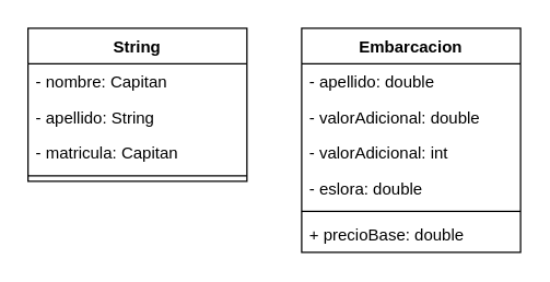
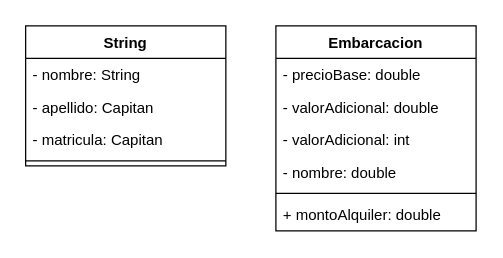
- <mxCell id="3" value="- nombre: Capitan" style="text;strokeColor=none;fillColor=none;align=left;verticalAlign=top;spacingLeft=4;spacingRight=4;overflow=hidden;rotatable=0;points=[[0,0.5],[1,0.5]];portConstraint=eastwest;" vertex="1" parent="2"><mxGeometry y="26" width="160" height="26" as="geometry" /></mxCell>
+ <mxCell id="3" value="- nombre: String" style="text;strokeColor=none;fillColor=none;align=left;verticalAlign=top;spacingLeft=4;spacingRight=4;overflow=hidden;rotatable=0;points=[[0,0.5],[1,0.5]];portConstraint=eastwest;" vertex="1" parent="2"><mxGeometry y="26" width="160" height="26" as="geometry" /></mxCell>
- <mxCell id="8" value="- apellido: double" style="text;strokeColor=none;fillColor=none;align=left;verticalAlign=top;spacingLeft=4;spacingRight=4;overflow=hidden;rotatable=0;points=[[0,0.5],[1,0.5]];portConstraint=eastwest;" vertex="1" parent="7"><mxGeometry y="26" width="160" height="26" as="geometry" /></mxCell>
+ <mxCell id="8" value="- precioBase: double" style="text;strokeColor=none;fillColor=none;align=left;verticalAlign=top;spacingLeft=4;spacingRight=4;overflow=hidden;rotatable=0;points=[[0,0.5],[1,0.5]];portConstraint=eastwest;" vertex="1" parent="7"><mxGeometry y="26" width="160" height="26" as="geometry" /></mxCell>
- <mxCell id="4" value="- apellido: String" style="text;strokeColor=none;fillColor=none;align=left;verticalAlign=top;spacingLeft=4;spacingRight=4;overflow=hidden;rotatable=0;points=[[0,0.5],[1,0.5]];portConstraint=eastwest;" vertex="1" parent="2"><mxGeometry y="52" width="160" height="26" as="geometry" /></mxCell>
+ <mxCell id="4" value="- apellido: Capitan" style="text;strokeColor=none;fillColor=none;align=left;verticalAlign=top;spacingLeft=4;spacingRight=4;overflow=hidden;rotatable=0;points=[[0,0.5],[1,0.5]];portConstraint=eastwest;" vertex="1" parent="2"><mxGeometry y="52" width="160" height="26" as="geometry" /></mxCell>
- <mxCell id="11" value="- eslora: double" style="text;strokeColor=none;fillColor=none;align=left;verticalAlign=top;spacingLeft=4;spacingRight=4;overflow=hidden;rotatable=0;points=[[0,0.5],[1,0.5]];portConstraint=eastwest;" vertex="1" parent="7"><mxGeometry y="104" width="160" height="26" as="geometry" /></mxCell>
+ <mxCell id="11" value="- nombre: double" style="text;strokeColor=none;fillColor=none;align=left;verticalAlign=top;spacingLeft=4;spacingRight=4;overflow=hidden;rotatable=0;points=[[0,0.5],[1,0.5]];portConstraint=eastwest;" vertex="1" parent="7"><mxGeometry y="104" width="160" height="26" as="geometry" /></mxCell>
- <mxCell id="13" value="+ precioBase: double" style="text;strokeColor=none;fillColor=none;align=left;verticalAlign=top;spacingLeft=4;spacingRight=4;overflow=hidden;rotatable=0;points=[[0,0.5],[1,0.5]];portConstraint=eastwest;" vertex="1" parent="7"><mxGeometry y="138" width="160" height="26" as="geometry" /></mxCell>
+ <mxCell id="13" value="+ montoAlquiler: double" style="text;strokeColor=none;fillColor=none;align=left;verticalAlign=top;spacingLeft=4;spacingRight=4;overflow=hidden;rotatable=0;points=[[0,0.5],[1,0.5]];portConstraint=eastwest;" vertex="1" parent="7"><mxGeometry y="138" width="160" height="26" as="geometry" /></mxCell>
